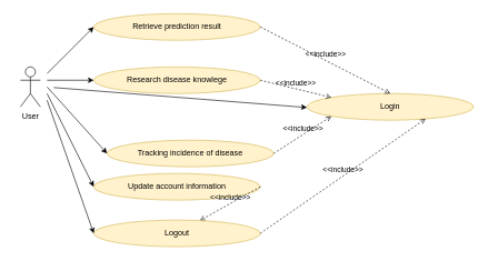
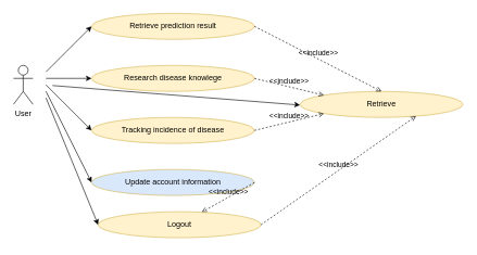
- <mxCell id="2" value="User&lt;br&gt;" style="shape=umlActor;verticalLabelPosition=bottom;verticalAlign=top;html=1;" parent="1" vertex="1"><mxGeometry x="30" y="100" width="30" height="60" as="geometry" /></mxCell>
+ <mxCell id="2" value="User&lt;br&gt;" style="shape=umlActor;verticalLabelPosition=bottom;verticalAlign=top;html=1;" parent="1" vertex="1"><mxGeometry x="20" y="100" width="30" height="60" as="geometry" /></mxCell>
- <mxCell id="7" value="Login" style="ellipse;whiteSpace=wrap;html=1;fillColor=#fff2cc;strokeColor=#d6b656;" parent="1" vertex="1"><mxGeometry x="460" y="140" width="250" height="40" as="geometry" /></mxCell>
+ <mxCell id="7" value="Retrieve" style="ellipse;whiteSpace=wrap;html=1;fillColor=#fff2cc;strokeColor=#d6b656;" parent="1" vertex="1"><mxGeometry x="460" y="140" width="250" height="40" as="geometry" /></mxCell>
- <mxCell id="5" value="Tracking incidence of disease" style="ellipse;whiteSpace=wrap;html=1;fillColor=#fff2cc;strokeColor=#d6b656;" parent="1" vertex="1"><mxGeometry x="160" y="210" width="250" height="40" as="geometry" /></mxCell>
+ <mxCell id="5" value="Tracking incidence of disease" style="ellipse;whiteSpace=wrap;html=1;fillColor=#fff2cc;strokeColor=#d6b656;" parent="1" vertex="1"><mxGeometry x="140" y="180" width="250" height="40" as="geometry" /></mxCell>
- <mxCell id="6" value="Update account information" style="ellipse;whiteSpace=wrap;html=1;fillColor=#fff2cc;strokeColor=#d6b656;" parent="1" vertex="1"><mxGeometry x="140" y="260" width="250" height="40" as="geometry" /></mxCell>
+ <mxCell id="6" value="Update account information" style="ellipse;whiteSpace=wrap;html=1;fillColor=#dae8fc;strokeColor=#d6b656;" parent="1" vertex="1"><mxGeometry x="140" y="260" width="250" height="40" as="geometry" /></mxCell>
- <mxCell id="17" value="Logout" style="ellipse;whiteSpace=wrap;html=1;fillColor=#fff2cc;strokeColor=#d6b656;" parent="1" vertex="1"><mxGeometry x="140" y="330" width="250" height="40" as="geometry" /></mxCell>
+ <mxCell id="17" value="Logout" style="ellipse;whiteSpace=wrap;html=1;fillColor=#fff2cc;strokeColor=#d6b656;" parent="1" vertex="1"><mxGeometry x="150" y="325" width="250" height="40" as="geometry" /></mxCell>
